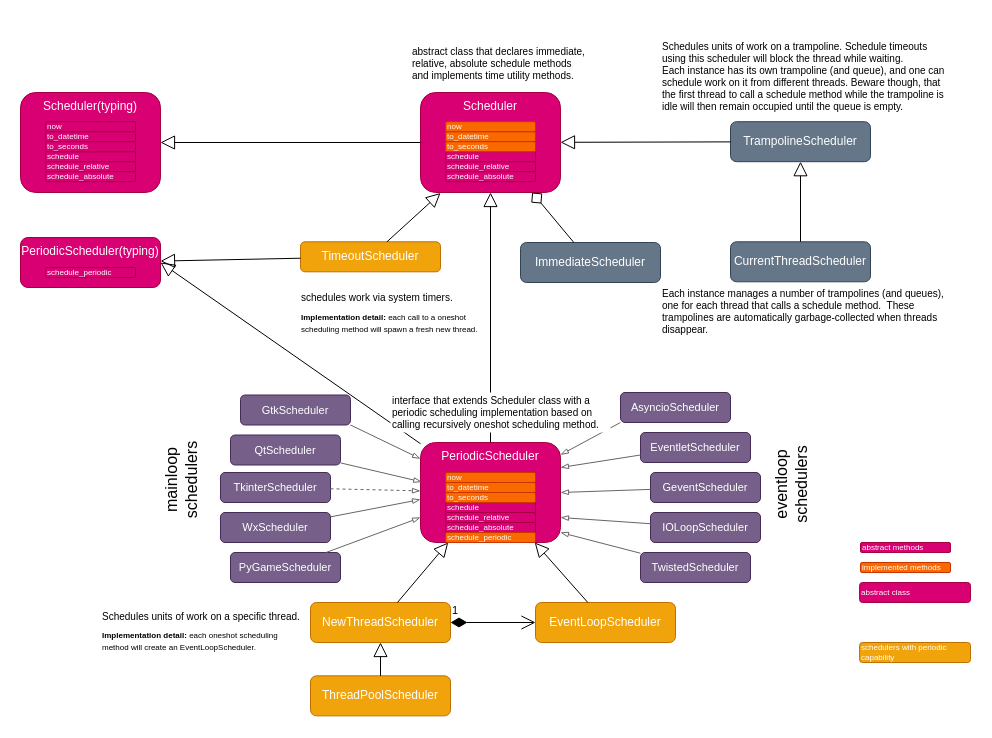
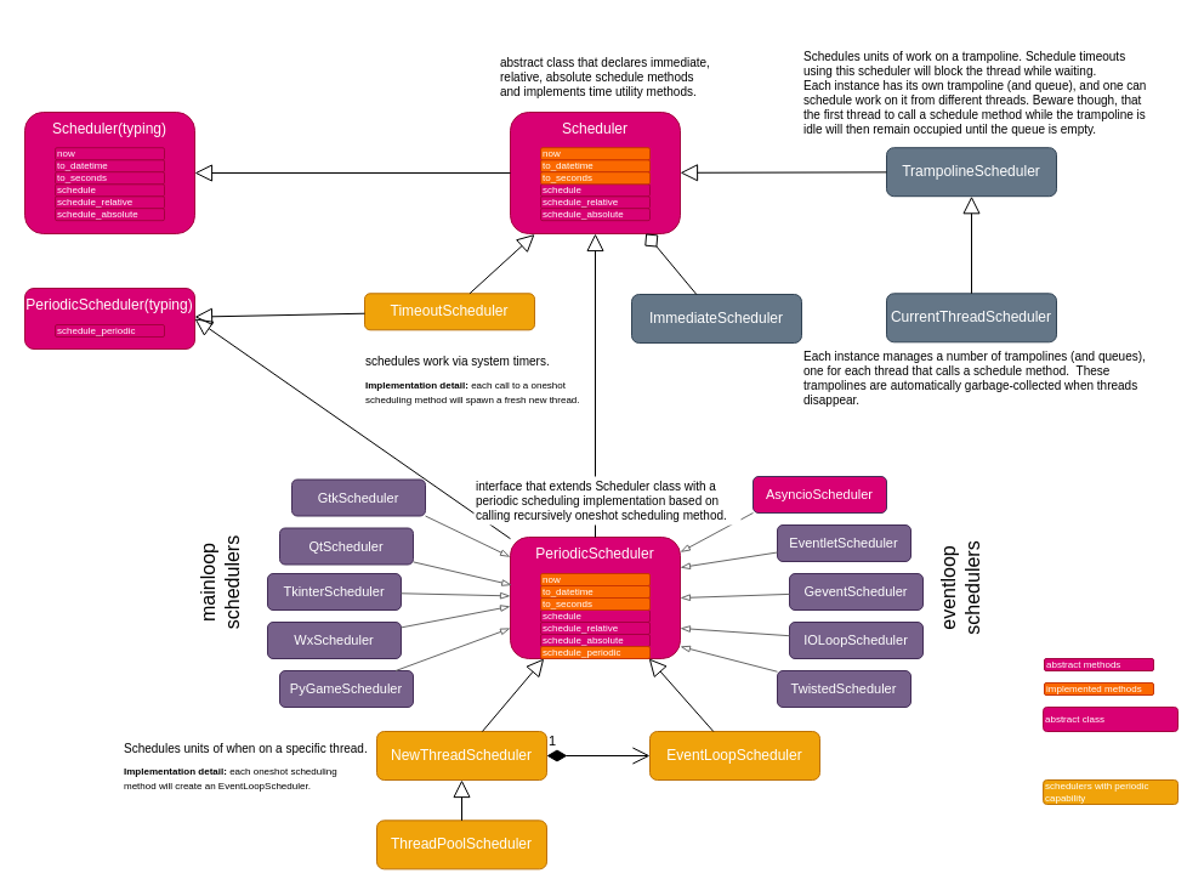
- <mxCell id="20" value="AsyncioScheduler" style="rounded=1;whiteSpace=wrap;html=1;fillColor=#76608a;strokeColor=#432D57;fontColor=#ffffff;fontSize=11;" vertex="1" parent="1"><mxGeometry x="620" y="392" width="110" height="30" as="geometry" /></mxCell>
+ <mxCell id="20" value="AsyncioScheduler" style="rounded=1;whiteSpace=wrap;html=1;fillColor=#d80073;strokeColor=#432D57;fontColor=#ffffff;fontSize=11;" vertex="1" parent="1"><mxGeometry x="620" y="392" width="110" height="30" as="geometry" /></mxCell>
- <mxCell id="33" value="" style="endArrow=blockThin;html=1;strokeColor=#666666;strokeWidth=1;fontSize=11;endFill=0;dashed=1;" edge="1" parent="1" source="29" target="3"><mxGeometry width="50" height="50" relative="1" as="geometry"><mxPoint x="340" y="502.69" as="sourcePoint" /><mxPoint x="380" y="512" as="targetPoint" /></mxGeometry></mxCell>
+ <mxCell id="33" value="" style="endArrow=blockThin;html=1;strokeColor=#666666;strokeWidth=1;fontSize=11;endFill=0;" edge="1" parent="1" source="29" target="3"><mxGeometry width="50" height="50" relative="1" as="geometry"><mxPoint x="340" y="502.69" as="sourcePoint" /><mxPoint x="380" y="512" as="targetPoint" /></mxGeometry></mxCell>
- <mxCell id="74" value="&lt;span style=&quot;&quot;&gt;Schedules units of work on a specific thread.&lt;br&gt;&lt;br&gt;&lt;/span&gt;" style="text;html=1;strokeColor=none;fillColor=none;align=left;verticalAlign=middle;whiteSpace=wrap;rounded=0;fontSize=10;" vertex="1" parent="73"><mxGeometry width="220" height="20" as="geometry" /></mxCell>
+ <mxCell id="74" value="&lt;span style=&quot;&quot;&gt;Schedules units of when on a specific thread.&lt;br&gt;&lt;br&gt;&lt;/span&gt;" style="text;html=1;strokeColor=none;fillColor=none;align=left;verticalAlign=middle;whiteSpace=wrap;rounded=0;fontSize=10;" vertex="1" parent="73"><mxGeometry width="220" height="20" as="geometry" /></mxCell>
